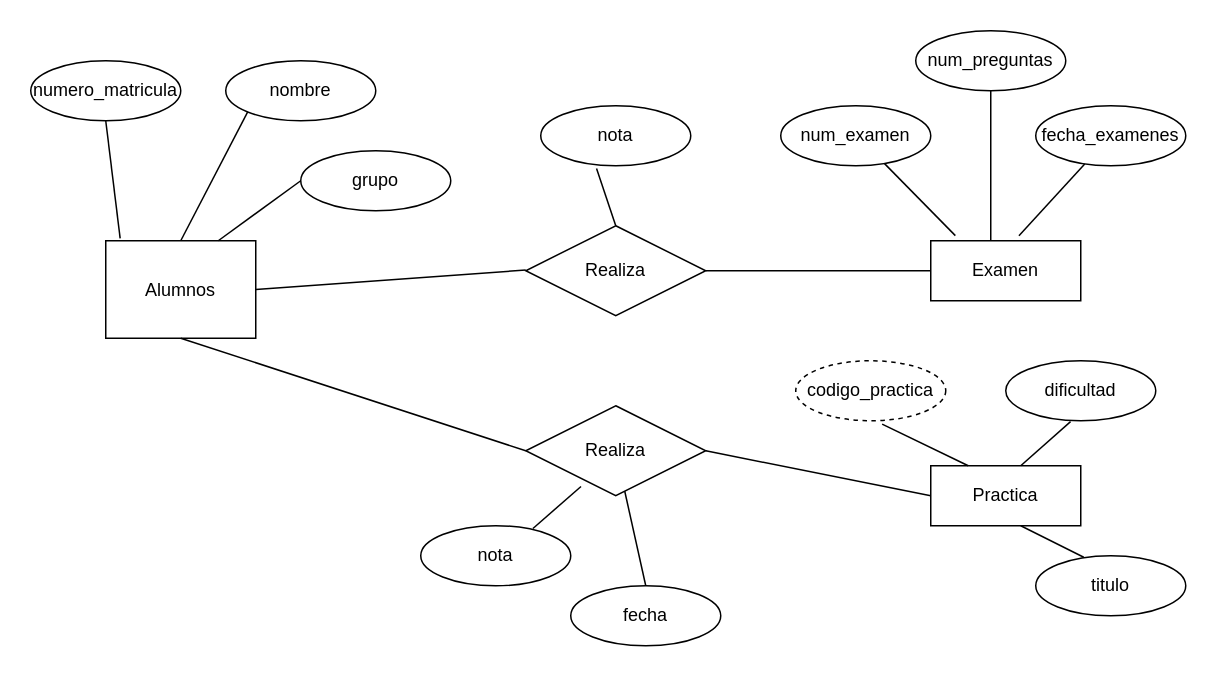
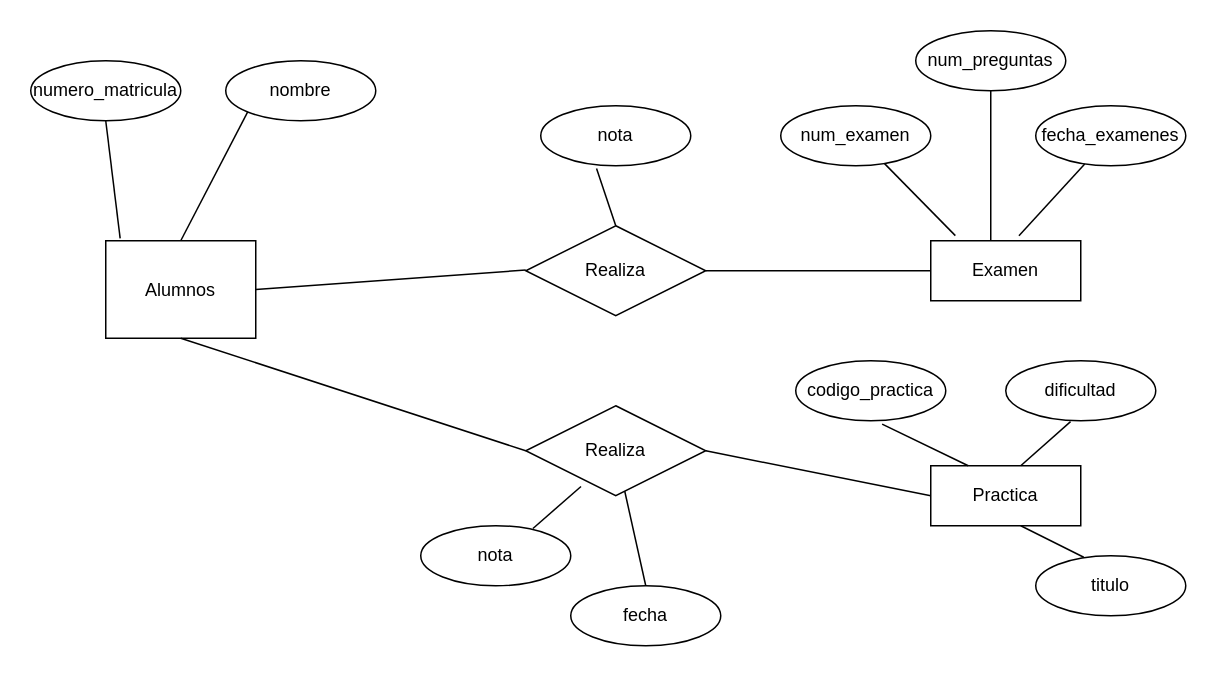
- <mxCell id="4" value="grupo" style="ellipse;whiteSpace=wrap;html=1;align=center;" vertex="1" parent="1"><mxGeometry x="200" y="100" width="100" height="40" as="geometry" /></mxCell>
- <mxCell id="7" value="" style="endArrow=none;html=1;rounded=0;entryX=0;entryY=0.5;entryDx=0;entryDy=0;exitX=0.75;exitY=0;exitDx=0;exitDy=0;" edge="1" parent="1" source="2" target="4"><mxGeometry width="50" height="50" relative="1" as="geometry"><mxPoint x="140" y="160" as="sourcePoint" /><mxPoint x="190" y="110" as="targetPoint" /></mxGeometry></mxCell>
- <mxCell id="29" value="codigo_practica" style="ellipse;whiteSpace=wrap;html=1;align=center;dashed=1;" vertex="1" parent="1"><mxGeometry x="530" y="240" width="100" height="40" as="geometry" /></mxCell>
+ <mxCell id="29" value="codigo_practica" style="ellipse;whiteSpace=wrap;html=1;align=center;" vertex="1" parent="1"><mxGeometry x="530" y="240" width="100" height="40" as="geometry" /></mxCell>
